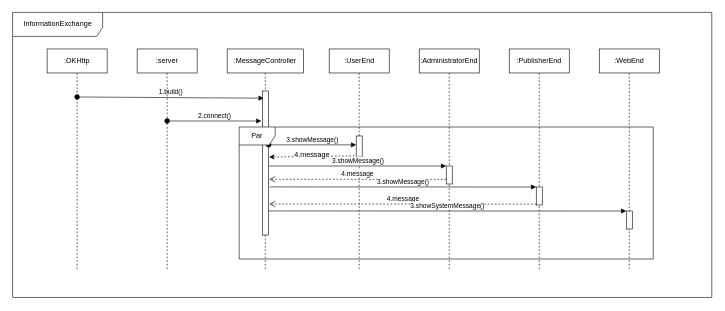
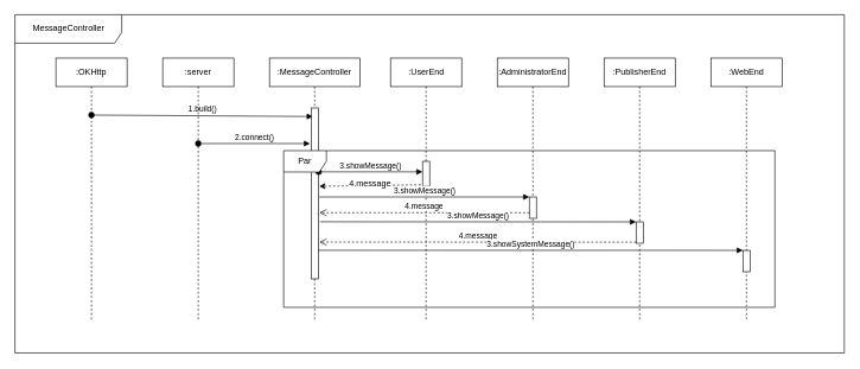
- <mxCell id="25" value="InformationExchange" style="shape=umlFrame;whiteSpace=wrap;html=1;width=150;height=40;" vertex="1" parent="1"><mxGeometry x="20.5" y="20.06" width="1165" height="475" as="geometry" /></mxCell>
+ <mxCell id="25" value="MessageController" style="shape=umlFrame;whiteSpace=wrap;html=1;width=150;height=40;" vertex="1" parent="1"><mxGeometry x="20.5" y="20.06" width="1165" height="475" as="geometry" /></mxCell>
